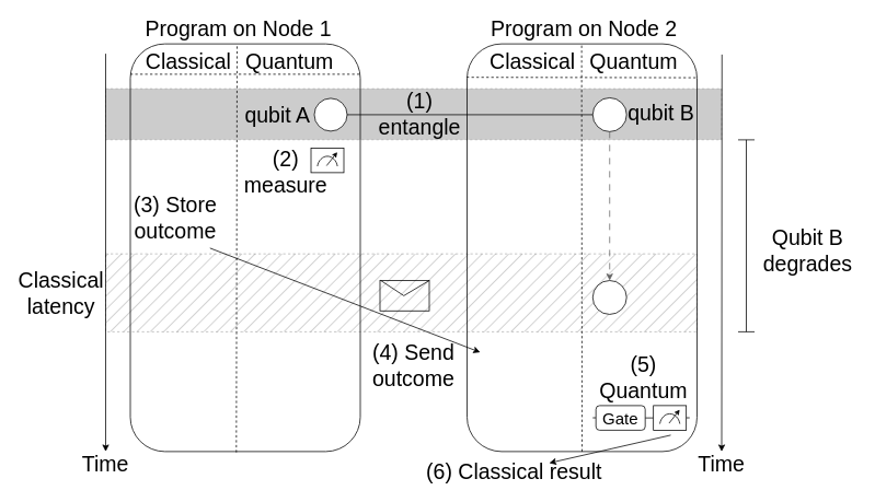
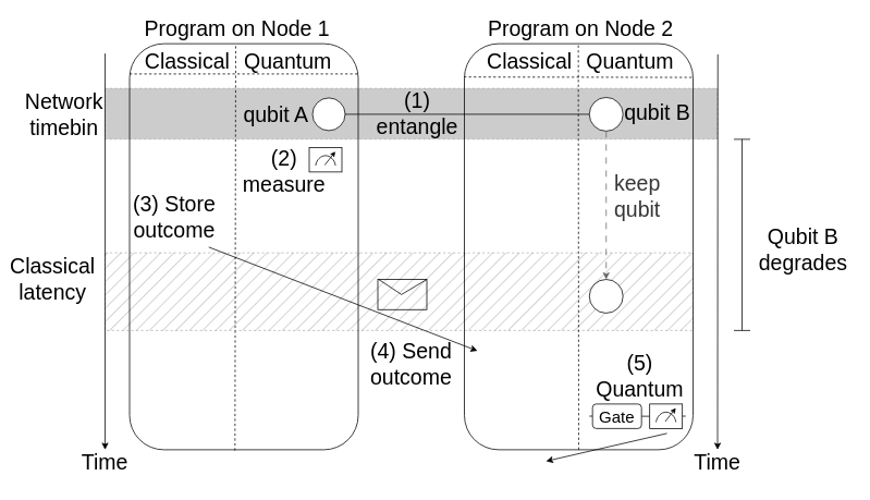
+ <mxCell id="15" value="Network&lt;br&gt;timebin" style="text;html=1;strokeColor=none;fillColor=none;align=center;verticalAlign=middle;whiteSpace=wrap;rounded=0;fontSize=26;" parent="1" vertex="1"><mxGeometry x="28" y="99" width="100" height="82" as="geometry" /></mxCell>
+ <mxCell id="28" value="keep&lt;br&gt;qubit" style="text;html=1;align=center;verticalAlign=middle;whiteSpace=wrap;rounded=0;fontSize=26;fontColor=#363636;" parent="1" vertex="1"><mxGeometry x="739.25" y="200" width="81.5" height="80" as="geometry" /></mxCell>
- <mxCell id="18" value="Classical&lt;br&gt;latency" style="text;html=1;strokeColor=none;fillColor=none;align=center;verticalAlign=middle;whiteSpace=wrap;rounded=0;fontSize=26;" parent="1" vertex="1"><mxGeometry x="20" y="302.25" width="108" height="108.5" as="geometry" /></mxCell>
+ <mxCell id="18" value="Classical&lt;br&gt;latency" style="text;html=1;strokeColor=none;fillColor=none;align=center;verticalAlign=middle;whiteSpace=wrap;rounded=0;fontSize=26;" parent="1" vertex="1"><mxGeometry x="10" y="287.25" width="108" height="108.5" as="geometry" /></mxCell>
- <mxCell id="25" value="(6) Classical result" style="text;html=1;strokeColor=none;fillColor=none;align=center;verticalAlign=middle;whiteSpace=wrap;rounded=0;fontSize=26;" parent="1" vertex="1"><mxGeometry x="498" y="560" width="255" height="30" as="geometry" /></mxCell>
